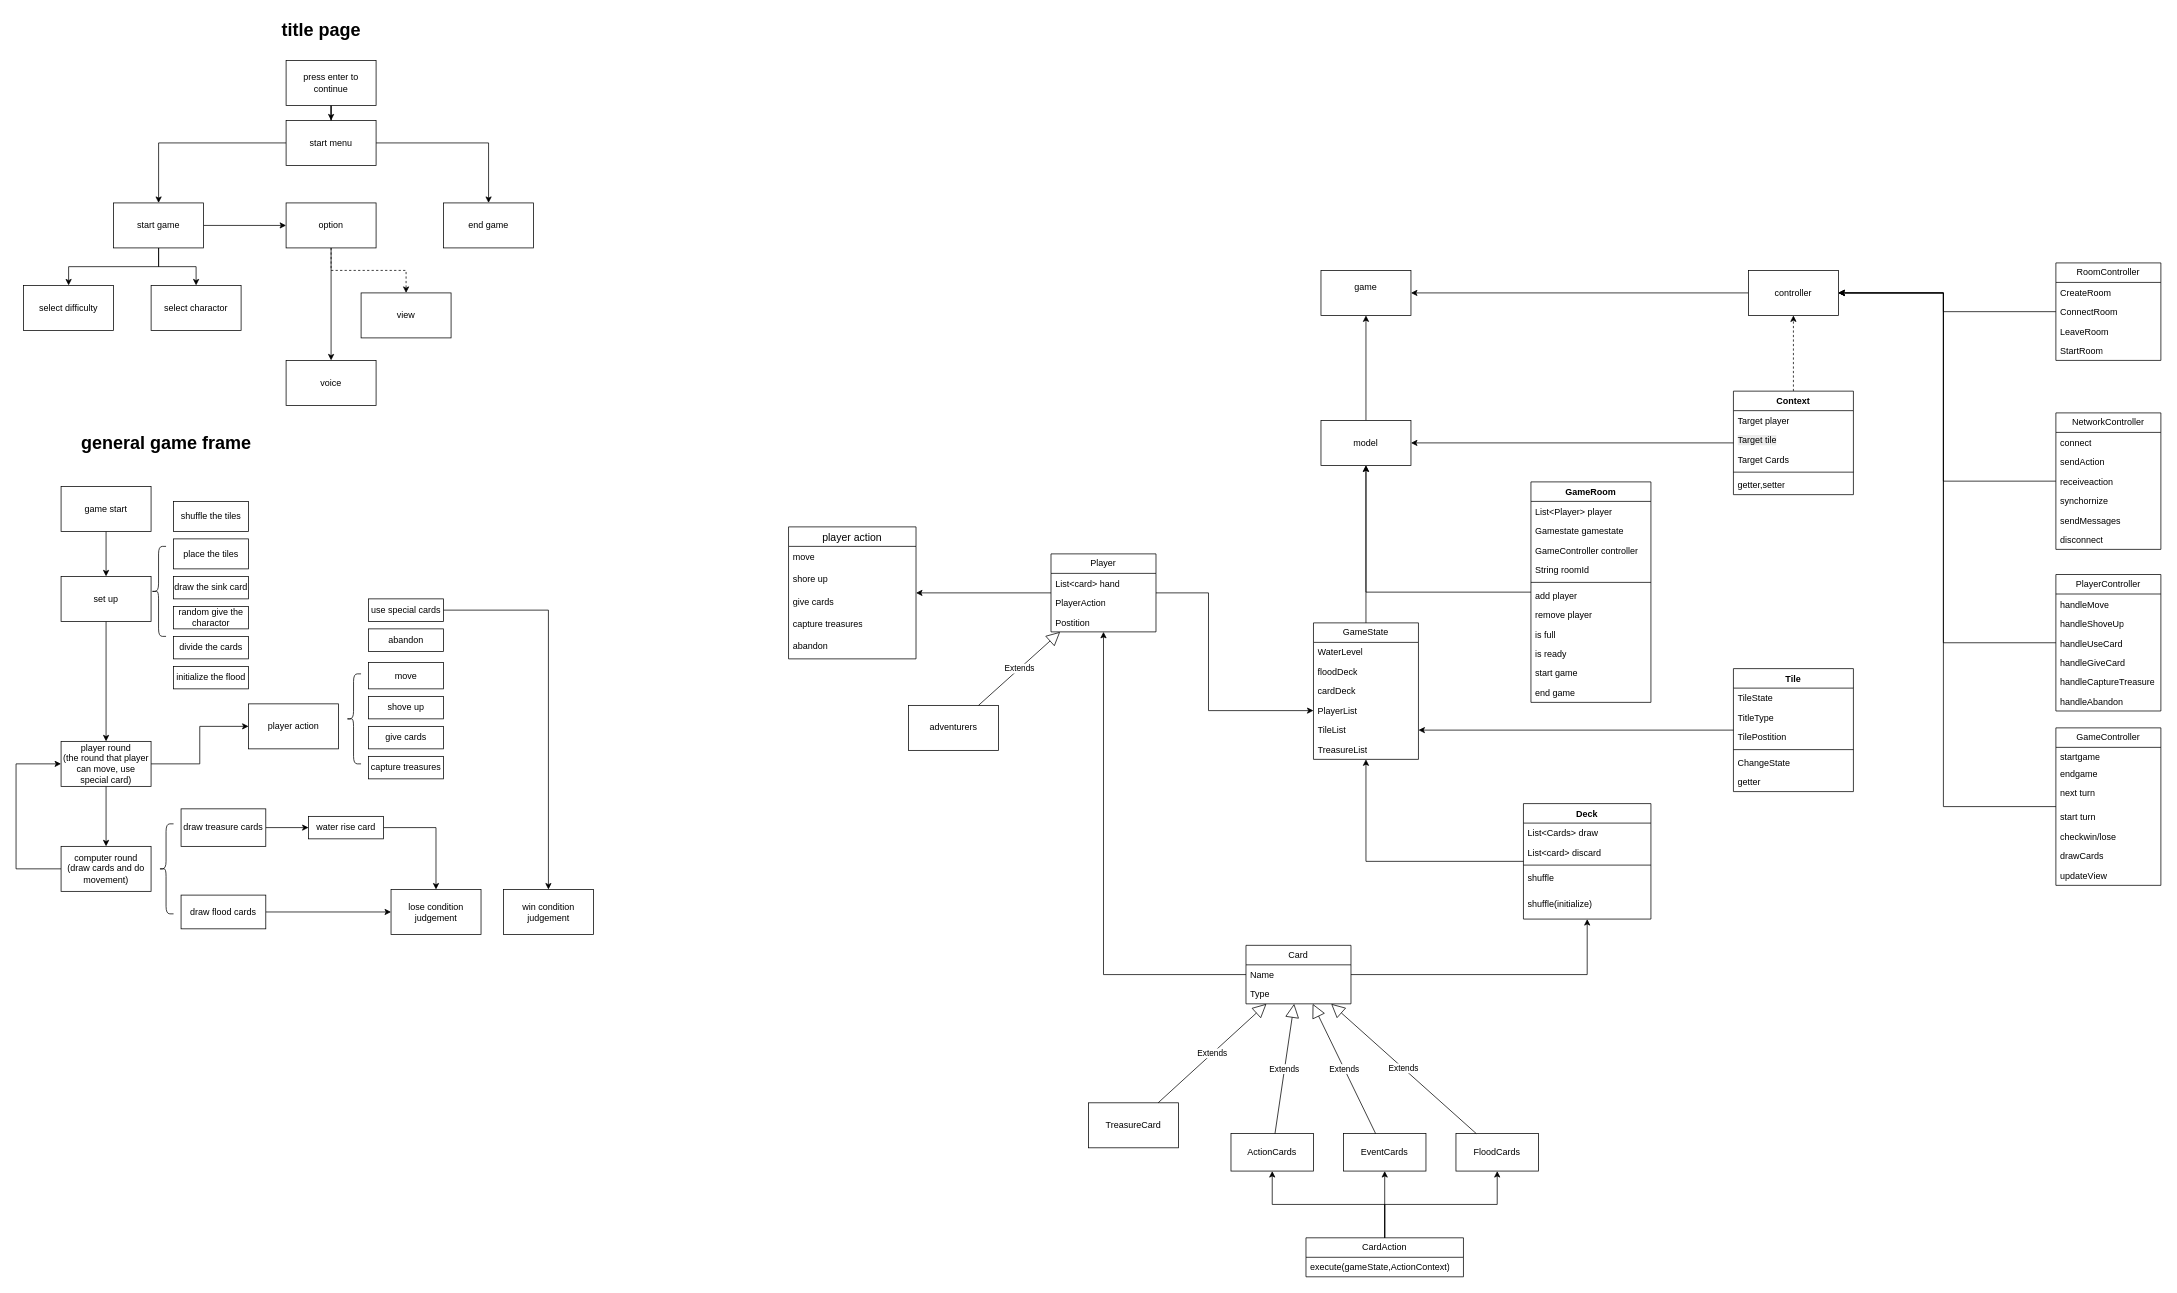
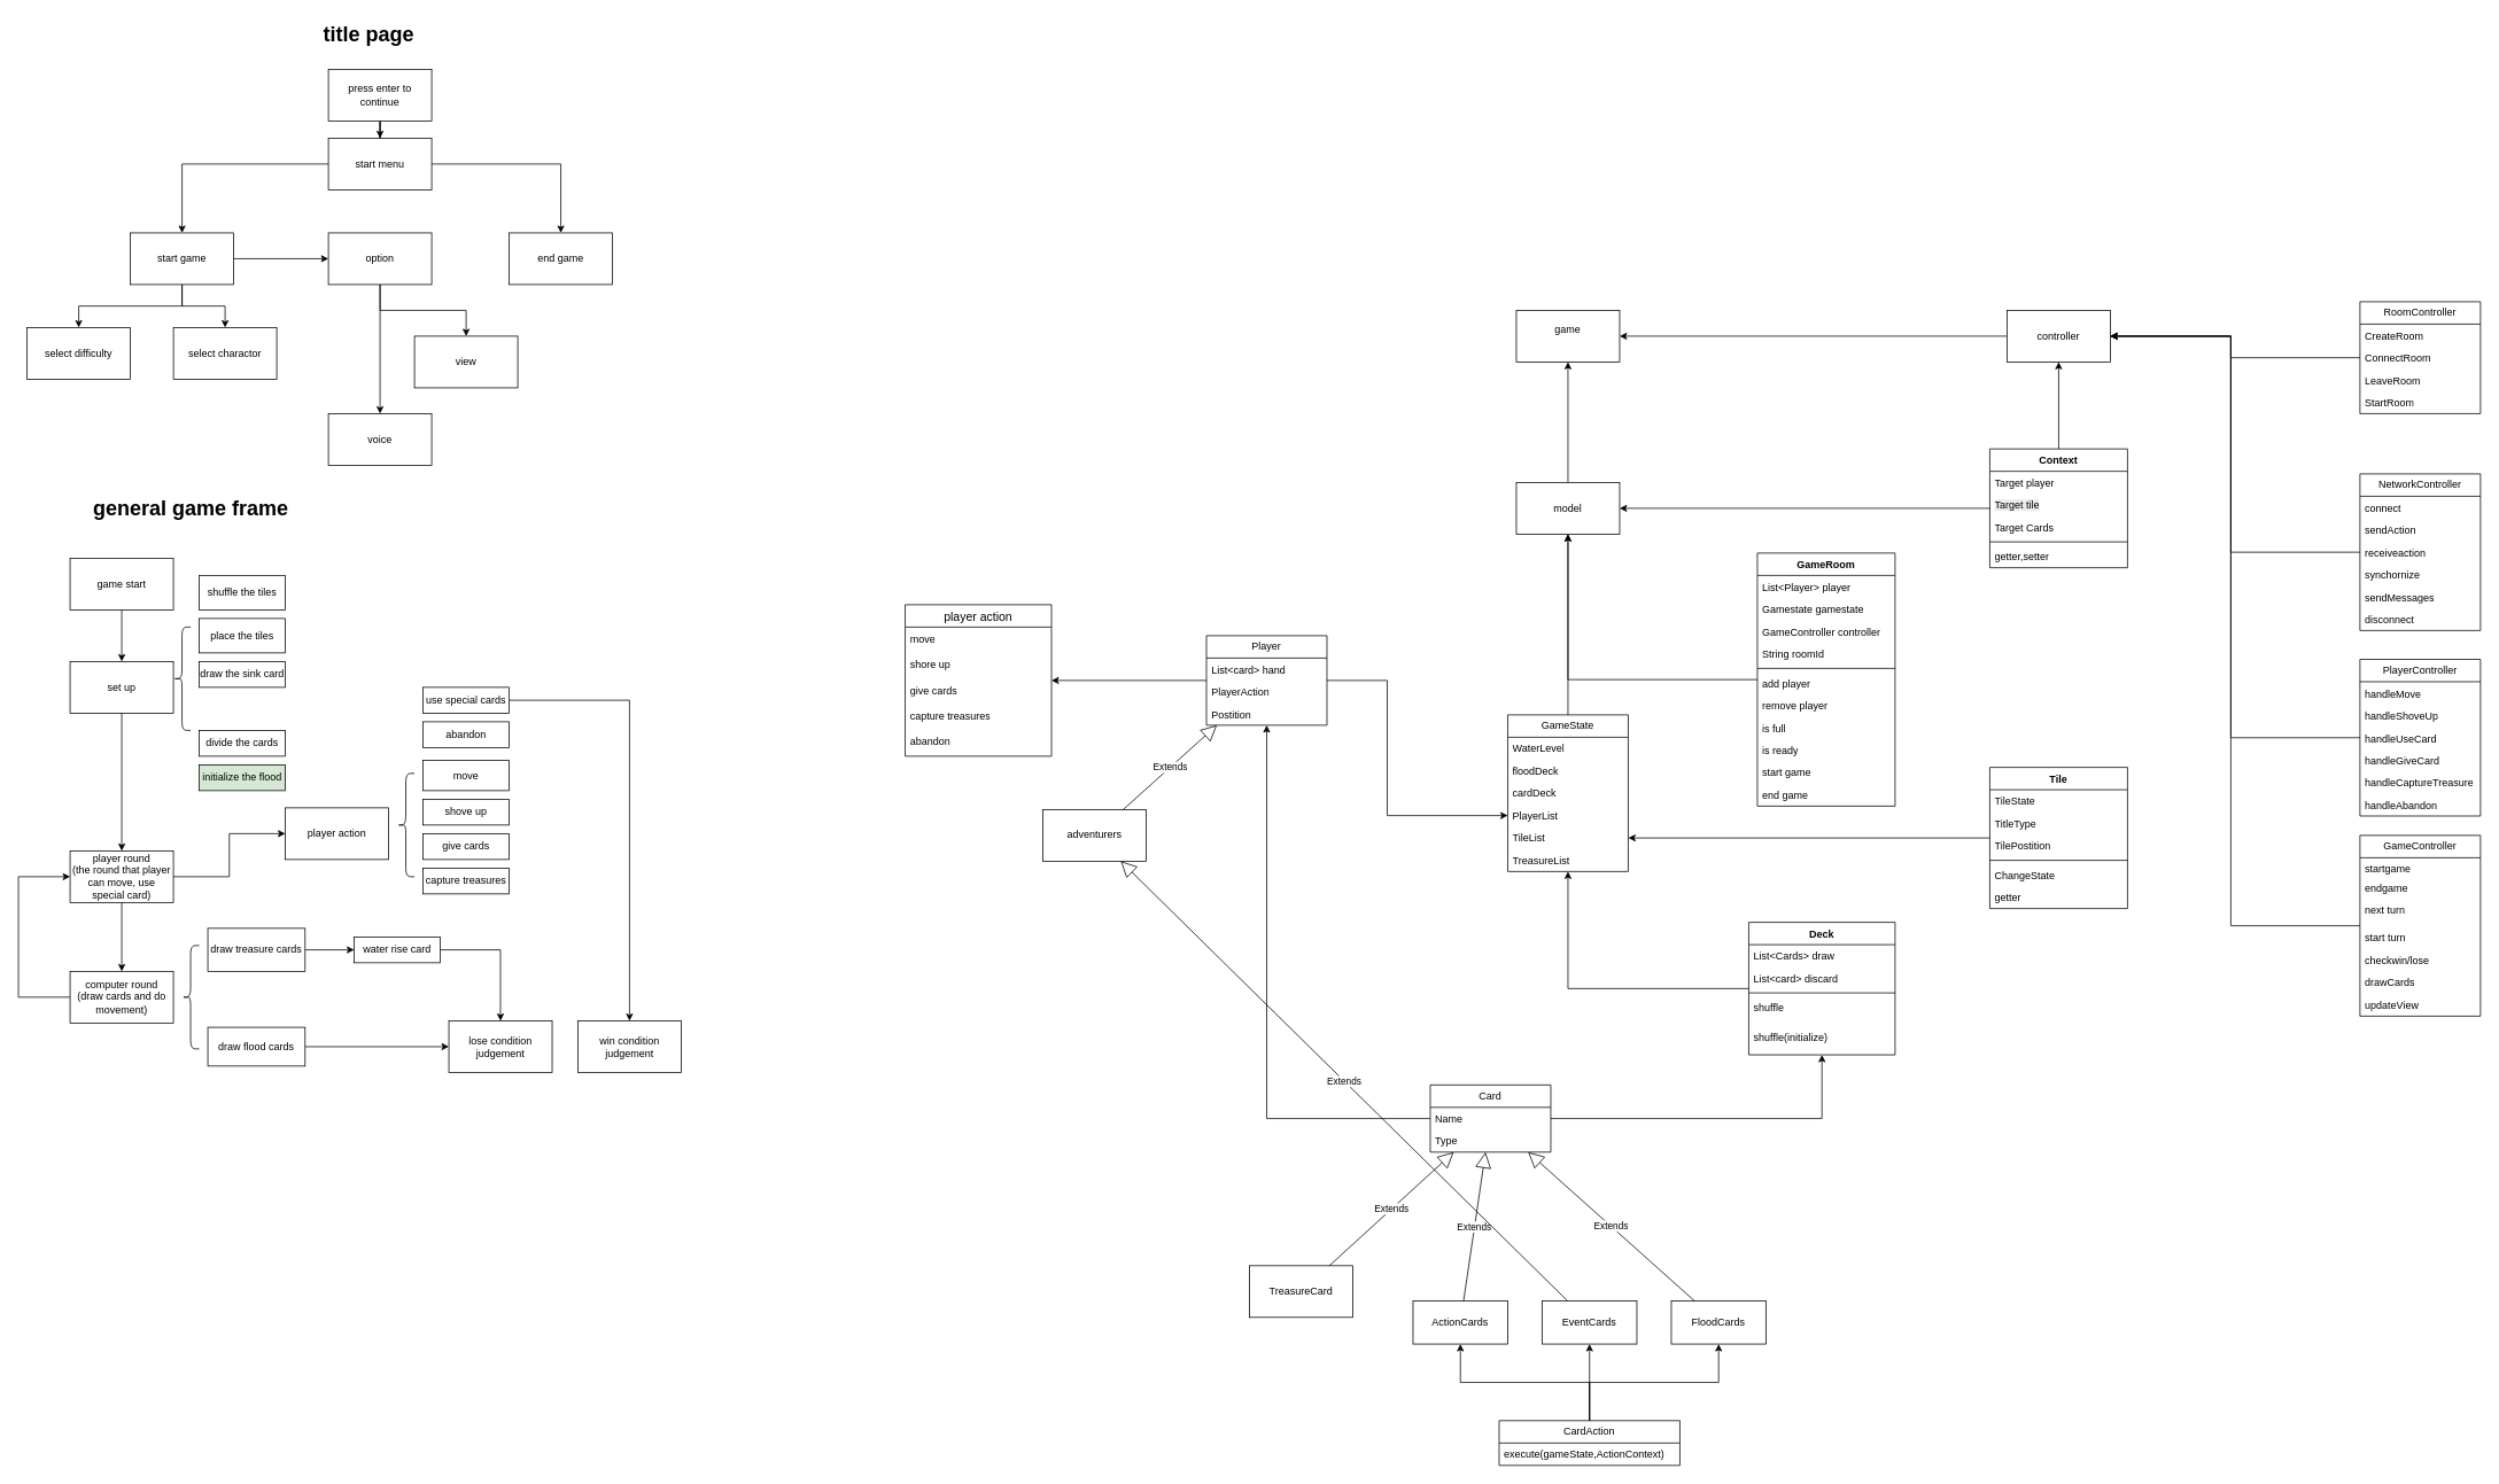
- <mxCell id="13" value="" style="edgeStyle=orthogonalEdgeStyle;rounded=0;orthogonalLoop=1;jettySize=auto;html=1;dashed=1;" parent="1" source="15" target="19" edge="1"><mxGeometry relative="1" as="geometry" /></mxCell>
+ <mxCell id="13" value="" style="edgeStyle=orthogonalEdgeStyle;rounded=0;orthogonalLoop=1;jettySize=auto;html=1;" parent="1" source="15" target="19" edge="1"><mxGeometry relative="1" as="geometry" /></mxCell>
- <mxCell id="106" style="edgeStyle=orthogonalEdgeStyle;rounded=0;orthogonalLoop=1;jettySize=auto;html=1;dashed=1;" parent="1" source="107" target="114" edge="1"><mxGeometry relative="1" as="geometry"><Array as="points"><mxPoint x="2361" y="390" /><mxPoint x="2361" y="390" /></Array></mxGeometry></mxCell>
+ <mxCell id="106" style="edgeStyle=orthogonalEdgeStyle;rounded=0;orthogonalLoop=1;jettySize=auto;html=1;" parent="1" source="107" target="114" edge="1"><mxGeometry relative="1" as="geometry"><Array as="points"><mxPoint x="2361" y="390" /><mxPoint x="2361" y="390" /></Array></mxGeometry></mxCell>
- <mxCell id="33" value="random give the charactor" style="rounded=0;whiteSpace=wrap;html=1;" parent="1" vertex="1"><mxGeometry x="230.94" y="808" width="100" height="30" as="geometry" /></mxCell>
- <mxCell id="30" value="initialize the flood" style="rounded=0;whiteSpace=wrap;html=1;" parent="1" vertex="1"><mxGeometry x="230.94" y="888" width="100" height="30" as="geometry" /></mxCell>
+ <mxCell id="30" value="initialize the flood" style="rounded=0;whiteSpace=wrap;html=1;fillColor=#d5e8d4;" parent="1" vertex="1"><mxGeometry x="230.94" y="888" width="100" height="30" as="geometry" /></mxCell>
- <mxCell id="95" value="Extends" style="endArrow=block;endSize=16;endFill=0;html=1;rounded=0;" parent="1" source="92" target="88" edge="1"><mxGeometry width="160" relative="1" as="geometry"><mxPoint x="1701" y="1404" as="sourcePoint" /><mxPoint x="1861" y="1404" as="targetPoint" /></mxGeometry></mxCell>
+ <mxCell id="95" value="Extends" style="endArrow=block;endSize=16;endFill=0;html=1;rounded=0;" parent="1" source="92" target="61" edge="1"><mxGeometry width="160" relative="1" as="geometry"><mxPoint x="1701" y="1404" as="sourcePoint" /><mxPoint x="1861" y="1404" as="targetPoint" /></mxGeometry></mxCell>
